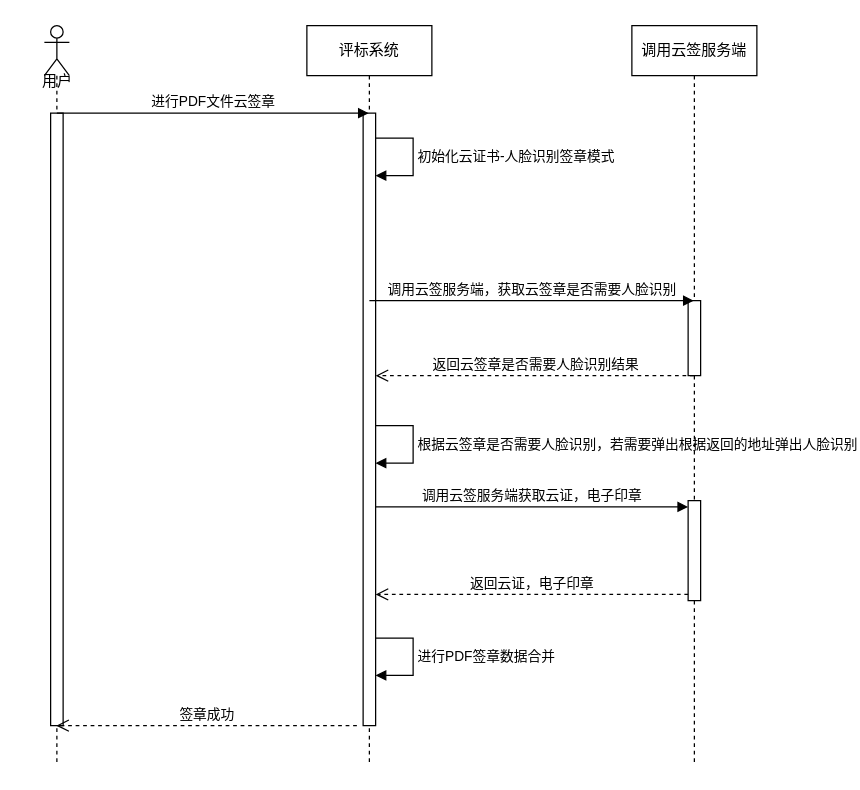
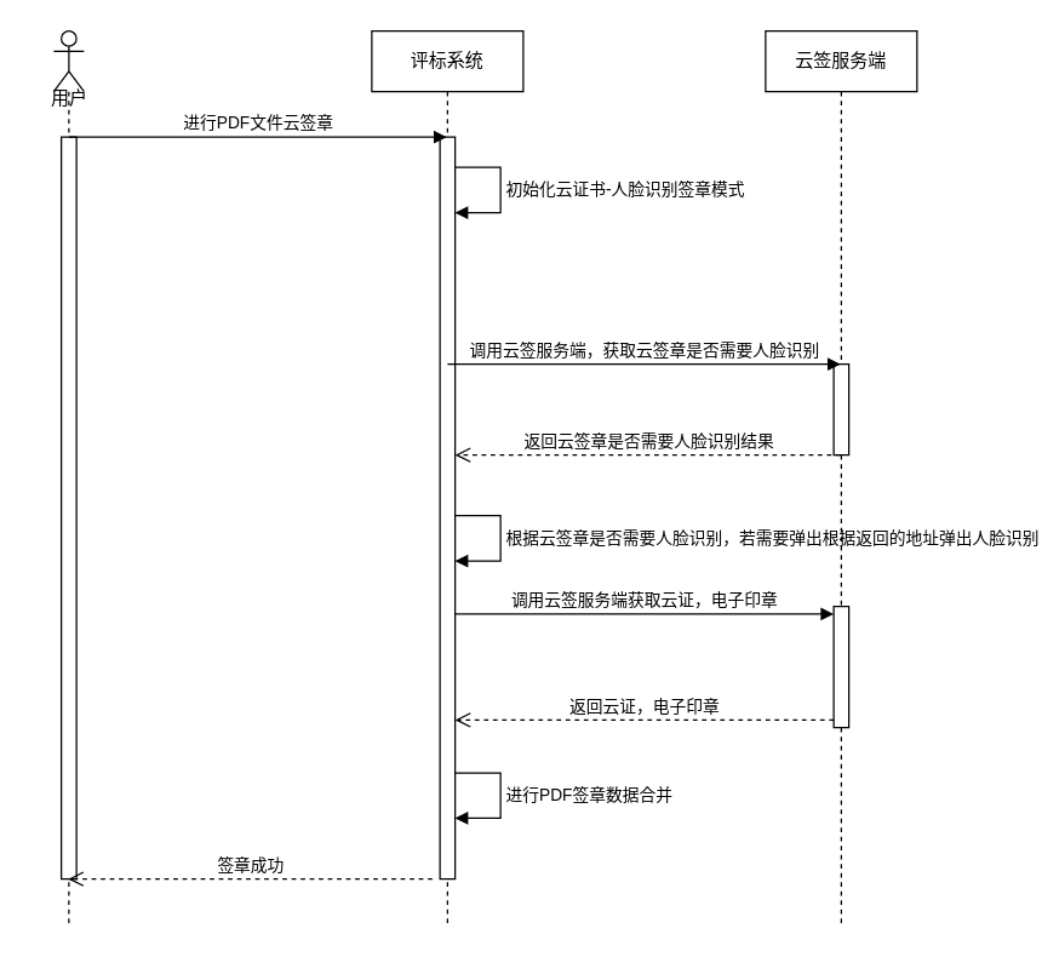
- <mxCell id="7" value="调用云签服务端" style="shape=umlLifeline;perimeter=lifelinePerimeter;whiteSpace=wrap;html=1;container=1;dropTarget=0;collapsible=0;recursiveResize=0;outlineConnect=0;portConstraint=eastwest;newEdgeStyle={&quot;edgeStyle&quot;:&quot;elbowEdgeStyle&quot;,&quot;elbow&quot;:&quot;vertical&quot;,&quot;curved&quot;:0,&quot;rounded&quot;:0};" vertex="1" parent="1"><mxGeometry x="505" y="20" width="100" height="590" as="geometry" /></mxCell>
+ <mxCell id="7" value="云签服务端" style="shape=umlLifeline;perimeter=lifelinePerimeter;whiteSpace=wrap;html=1;container=1;dropTarget=0;collapsible=0;recursiveResize=0;outlineConnect=0;portConstraint=eastwest;newEdgeStyle={&quot;edgeStyle&quot;:&quot;elbowEdgeStyle&quot;,&quot;elbow&quot;:&quot;vertical&quot;,&quot;curved&quot;:0,&quot;rounded&quot;:0};" vertex="1" parent="1"><mxGeometry x="505" y="20" width="100" height="590" as="geometry" /></mxCell>
